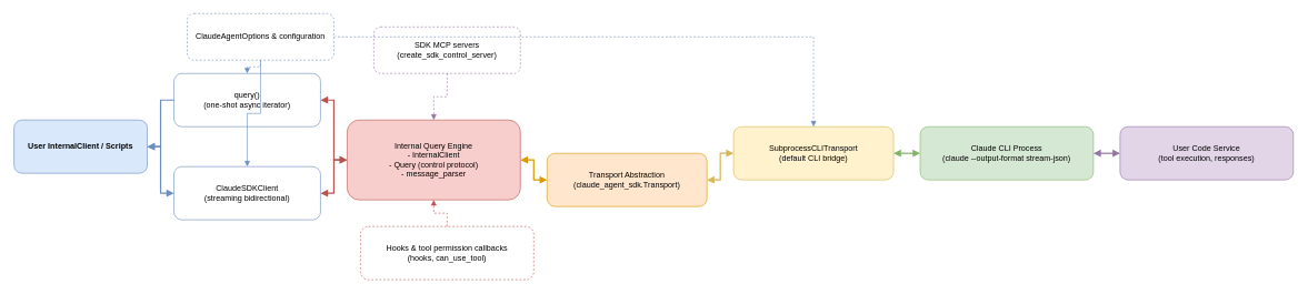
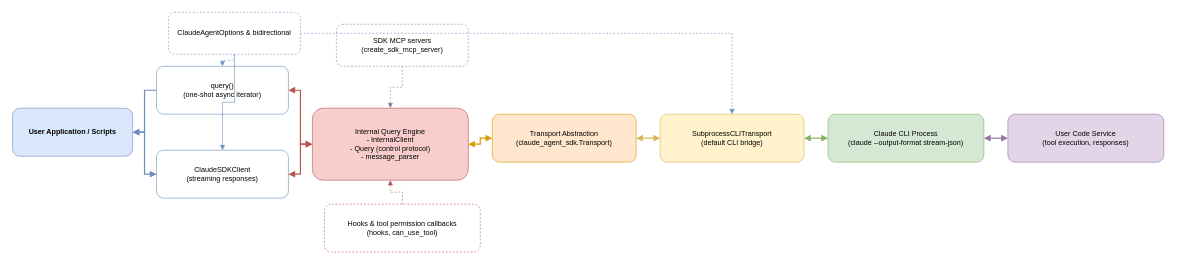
- <mxCell id="10" value="ClaudeAgentOptions &amp; configuration" style="rounded=1;whiteSpace=wrap;html=1;fillColor=#ffffff;strokeColor=#6c8ebf;dashed=1" vertex="1" parent="1"><mxGeometry x="280" y="20" width="220" height="70" as="geometry" /></mxCell>
+ <mxCell id="10" value="ClaudeAgentOptions &amp; bidirectional" style="rounded=1;whiteSpace=wrap;html=1;fillColor=#ffffff;strokeColor=#6c8ebf;dashed=1" vertex="1" parent="1"><mxGeometry x="280" y="20" width="220" height="70" as="geometry" /></mxCell>
- <mxCell id="12" value="SDK MCP servers&#10;(create_sdk_control_server)" style="rounded=1;whiteSpace=wrap;html=1;fillColor=#ffffff;strokeColor=#9673a6;dashed=1" vertex="1" parent="1"><mxGeometry x="560" y="40" width="220" height="70" as="geometry" /></mxCell>
+ <mxCell id="12" value="SDK MCP servers&#10;(create_sdk_mcp_server)" style="rounded=1;whiteSpace=wrap;html=1;fillColor=#ffffff;strokeColor=#9673a6;dashed=1" vertex="1" parent="1"><mxGeometry x="560" y="40" width="220" height="70" as="geometry" /></mxCell>
- <mxCell id="2" value="User InternalClient / Scripts" style="rounded=1;whiteSpace=wrap;html=1;fillColor=#dae8fc;strokeColor=#6c8ebf;fontStyle=1" vertex="1" parent="1"><mxGeometry x="20" y="180" width="200" height="80" as="geometry" /></mxCell>
+ <mxCell id="2" value="User Application / Scripts" style="rounded=1;whiteSpace=wrap;html=1;fillColor=#dae8fc;strokeColor=#6c8ebf;fontStyle=1" vertex="1" parent="1"><mxGeometry x="20" y="180" width="200" height="80" as="geometry" /></mxCell>
- <mxCell id="6" value="Transport Abstraction&#10;(claude_agent_sdk.Transport)" style="rounded=1;whiteSpace=wrap;html=1;fillColor=#ffe6cc;strokeColor=#d79b00" vertex="1" parent="1"><mxGeometry x="820" y="230" width="240" height="80" as="geometry" /></mxCell>
+ <mxCell id="6" value="Transport Abstraction&#10;(claude_agent_sdk.Transport)" style="rounded=1;whiteSpace=wrap;html=1;fillColor=#ffe6cc;strokeColor=#d79b00" vertex="1" parent="1"><mxGeometry x="820" y="190" width="240" height="80" as="geometry" /></mxCell>
- <mxCell id="4" value="ClaudeSDKClient&#10;(streaming bidirectional)" style="rounded=1;whiteSpace=wrap;html=1;fillColor=#ffffff;strokeColor=#6c8ebf" vertex="1" parent="1"><mxGeometry x="260" y="250" width="220" height="80" as="geometry" /></mxCell>
+ <mxCell id="4" value="ClaudeSDKClient&#10;(streaming responses)" style="rounded=1;whiteSpace=wrap;html=1;fillColor=#ffffff;strokeColor=#6c8ebf" vertex="1" parent="1"><mxGeometry x="260" y="250" width="220" height="80" as="geometry" /></mxCell>
